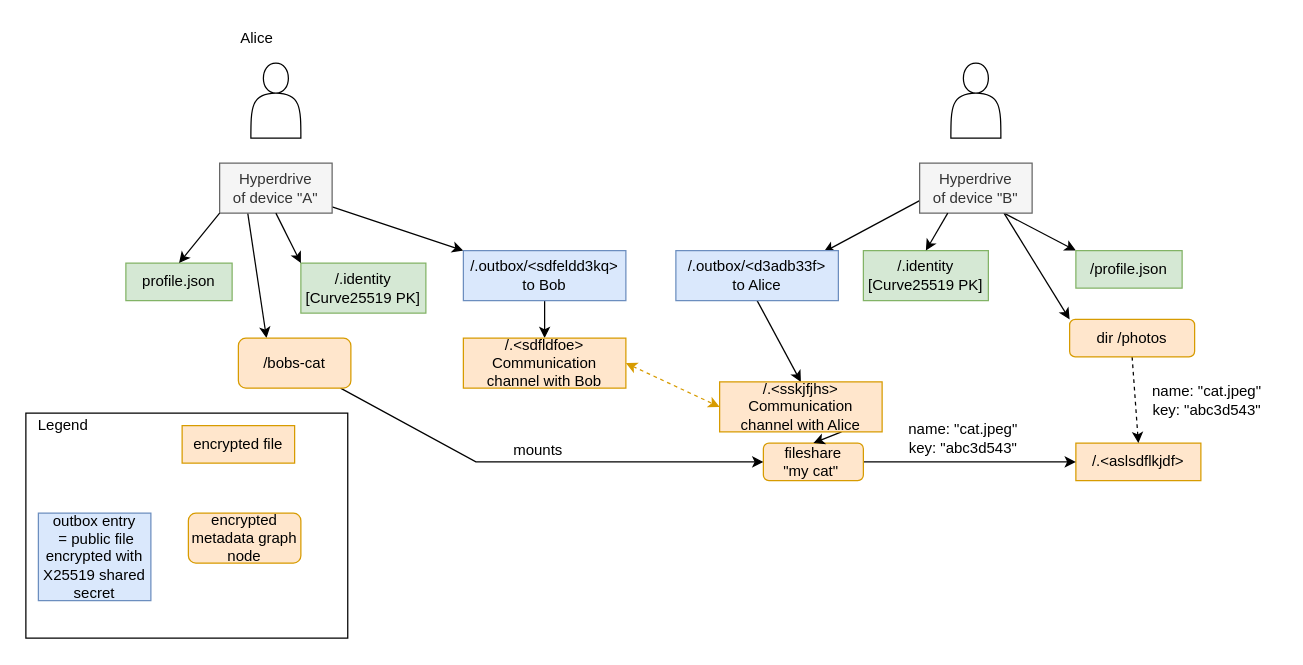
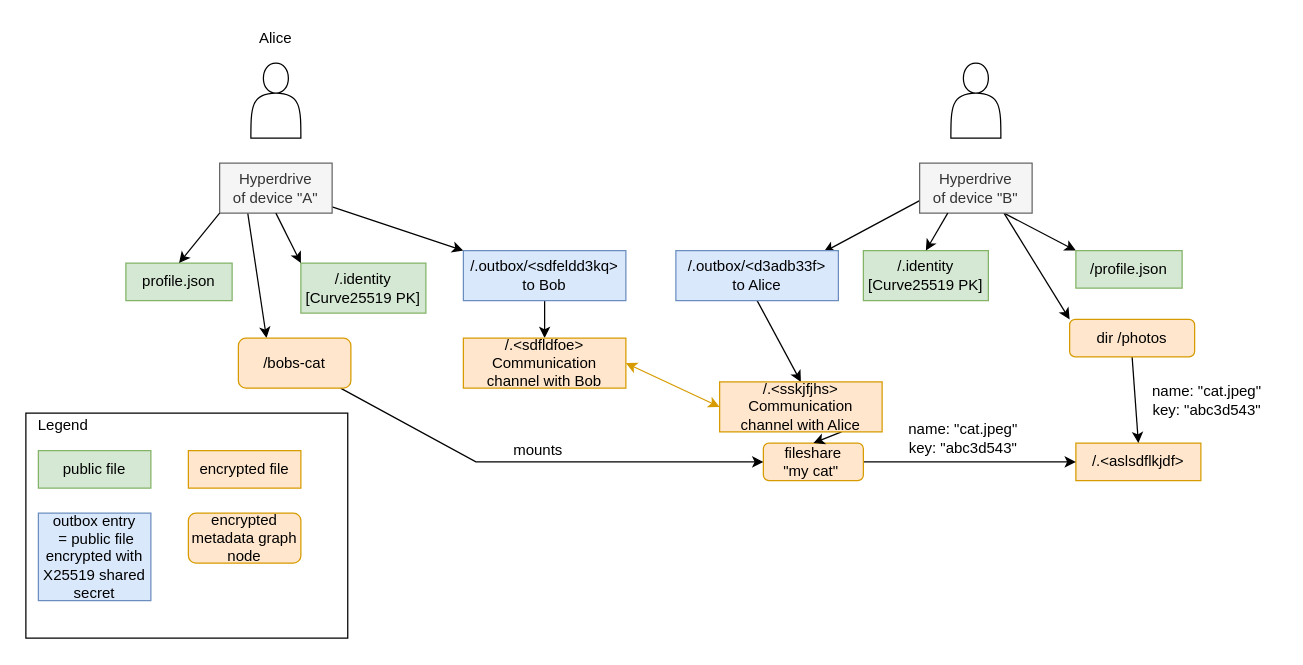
- <mxCell id="7" value="Alice" style="text;html=1;strokeColor=none;fillColor=none;align=center;verticalAlign=middle;whiteSpace=wrap;rounded=0;" parent="1" vertex="1"><mxGeometry x="185" y="20" width="40" height="20" as="geometry" /></mxCell>
+ <mxCell id="7" value="Alice" style="text;html=1;strokeColor=none;fillColor=none;align=center;verticalAlign=middle;whiteSpace=wrap;rounded=0;" parent="1" vertex="1"><mxGeometry x="200" y="20" width="40" height="20" as="geometry" /></mxCell>
- <mxCell id="33" value="" style="endArrow=classic;startArrow=classic;html=1;exitX=1;exitY=0.5;exitDx=0;exitDy=0;entryX=0;entryY=0.5;entryDx=0;entryDy=0;dashed=1;fillColor=#ffe6cc;strokeColor=#d79b00;" parent="1" source="32" target="29" edge="1"><mxGeometry width="50" height="50" relative="1" as="geometry"><mxPoint x="490" y="220" as="sourcePoint" /><mxPoint x="540" y="170" as="targetPoint" /></mxGeometry></mxCell>
+ <mxCell id="33" value="" style="endArrow=classic;startArrow=classic;html=1;exitX=1;exitY=0.5;exitDx=0;exitDy=0;entryX=0;entryY=0.5;entryDx=0;entryDy=0;dashed=0;fillColor=#ffe6cc;strokeColor=#d79b00;" parent="1" source="32" target="29" edge="1"><mxGeometry width="50" height="50" relative="1" as="geometry"><mxPoint x="490" y="220" as="sourcePoint" /><mxPoint x="540" y="170" as="targetPoint" /></mxGeometry></mxCell>
- <mxCell id="24" style="edgeStyle=none;rounded=0;orthogonalLoop=1;jettySize=auto;html=1;exitX=0.5;exitY=1;exitDx=0;exitDy=0;entryX=0.5;entryY=0;entryDx=0;entryDy=0;dashed=1;" parent="1" source="25" target="18" edge="1"><mxGeometry relative="1" as="geometry" /></mxCell>
+ <mxCell id="24" style="edgeStyle=none;rounded=0;orthogonalLoop=1;jettySize=auto;html=1;exitX=0.5;exitY=1;exitDx=0;exitDy=0;entryX=0.5;entryY=0;entryDx=0;entryDy=0;" parent="1" source="25" target="18" edge="1"><mxGeometry relative="1" as="geometry" /></mxCell>
- <mxCell id="35" value="encrypted file" style="rounded=0;whiteSpace=wrap;html=1;fillColor=#ffe6cc;strokeColor=#d79b00;" parent="1" vertex="1"><mxGeometry x="145" y="340" width="90" height="30" as="geometry" /></mxCell>
+ <mxCell id="35" value="encrypted file" style="rounded=0;whiteSpace=wrap;html=1;fillColor=#ffe6cc;strokeColor=#d79b00;" parent="1" vertex="1"><mxGeometry x="150" y="360" width="90" height="30" as="geometry" /></mxCell>
+ <mxCell id="34" value="public file" style="rounded=0;whiteSpace=wrap;html=1;fillColor=#d5e8d4;strokeColor=#82b366;" parent="1" vertex="1"><mxGeometry x="30" y="360" width="90" height="30" as="geometry" /></mxCell>
